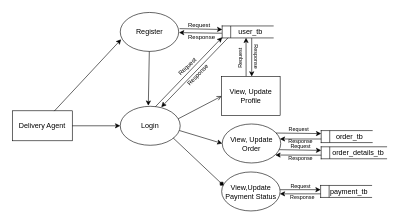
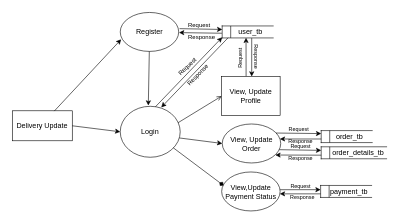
- <mxCell id="2" value="Delivery Agent" style="rounded=0;whiteSpace=wrap;html=1;" parent="1" vertex="1"><mxGeometry x="20" y="184" width="100" height="50" as="geometry" /></mxCell>
+ <mxCell id="2" value="Delivery Update" style="rounded=0;whiteSpace=wrap;html=1;" parent="1" vertex="1"><mxGeometry x="20" y="184" width="100" height="50" as="geometry" /></mxCell>
- <mxCell id="3" value="Login" style="ellipse;whiteSpace=wrap;html=1;" parent="1" vertex="1"><mxGeometry x="200" y="176.5" width="100" height="65" as="geometry" /></mxCell>
+ <mxCell id="3" value="Login" style="ellipse;whiteSpace=wrap;html=1;" parent="1" vertex="1"><mxGeometry x="200" y="176.5" width="100" height="85" as="geometry" /></mxCell>
